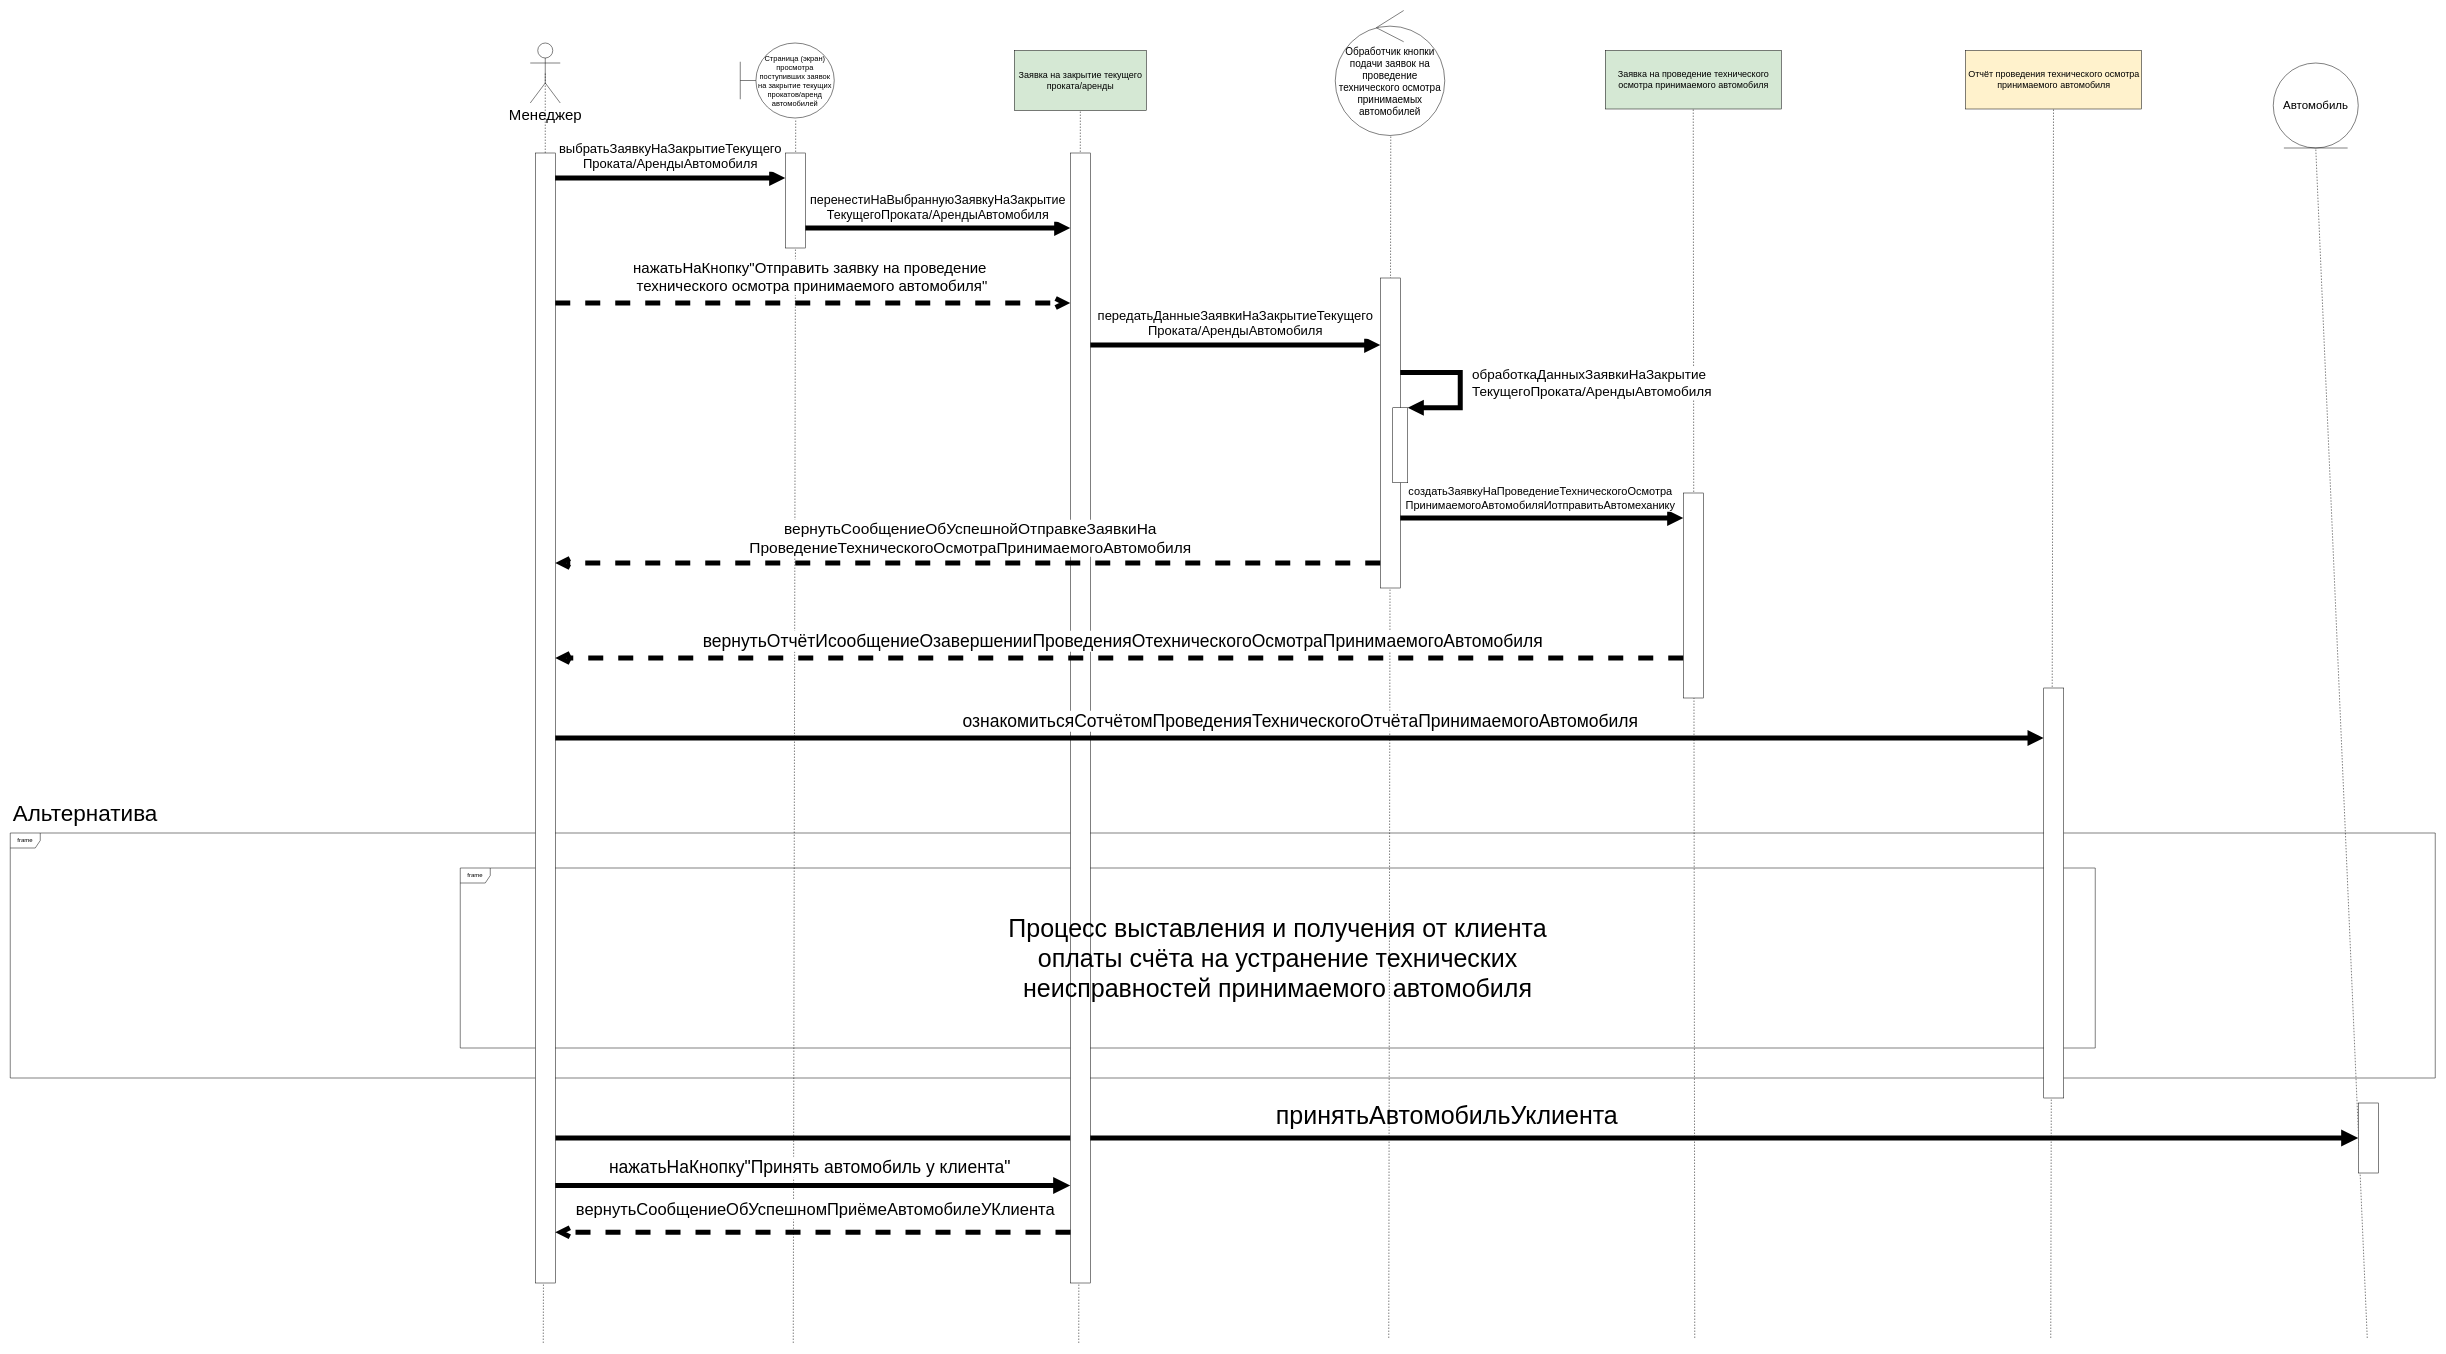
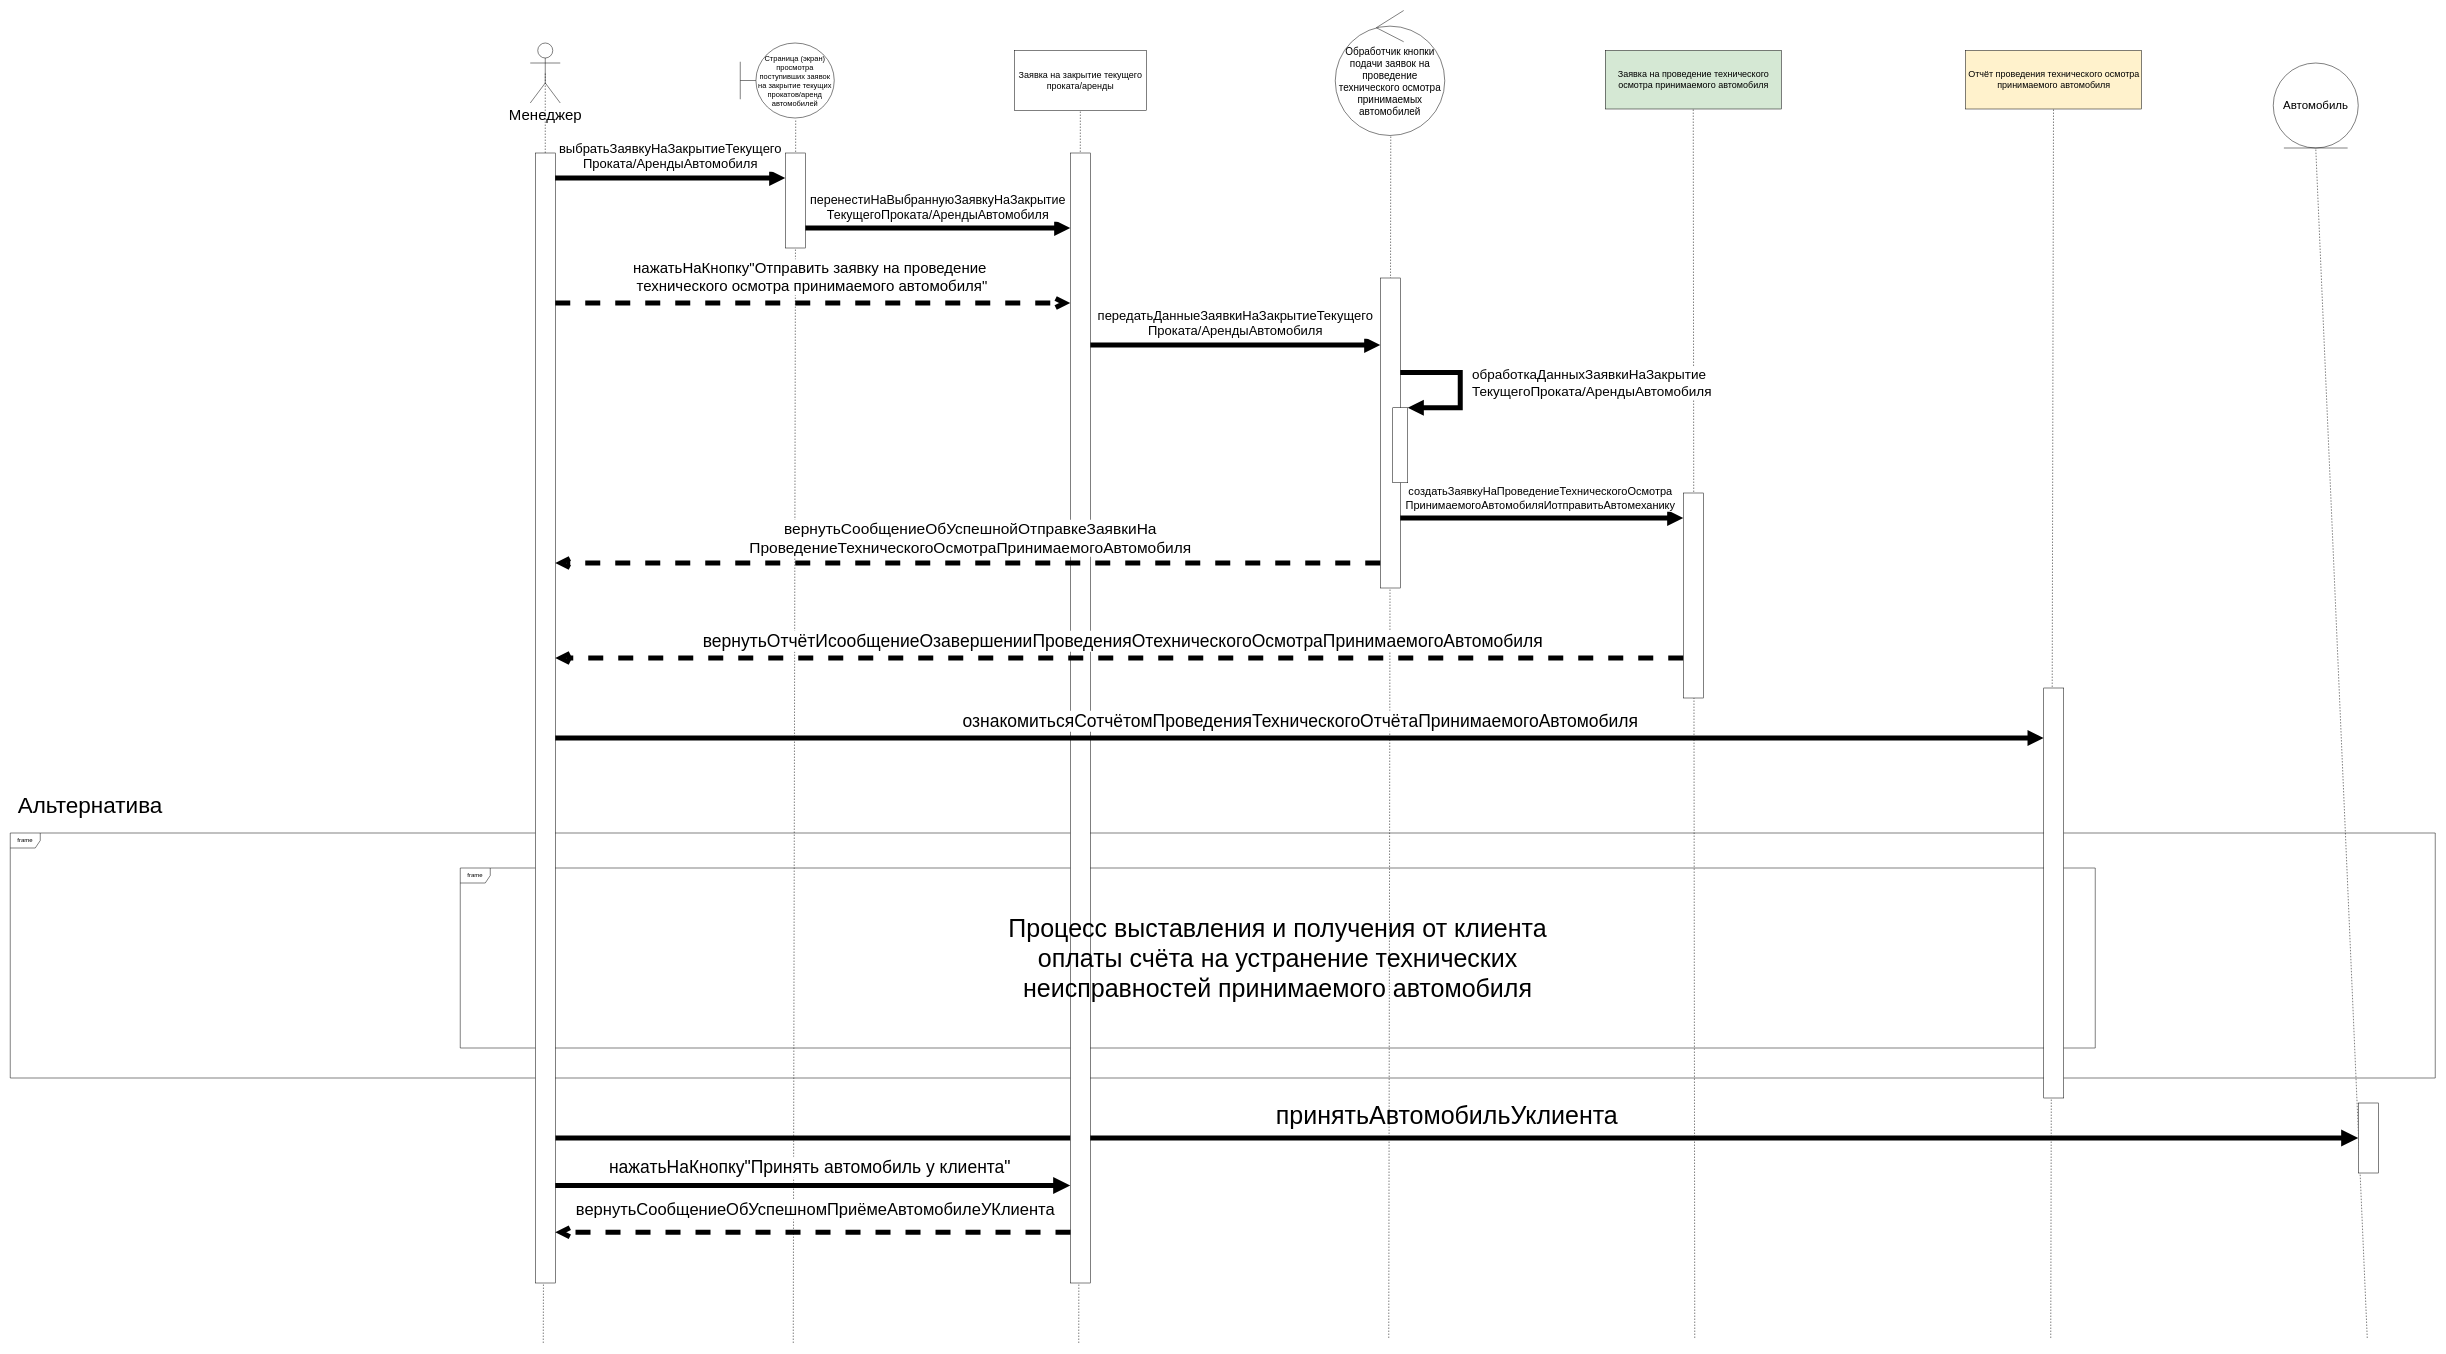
- <mxCell id="8" value="&lt;font style=&quot;font-size: 18px&quot;&gt;Заявка на закрытие текущего &lt;br&gt;проката/аренды&lt;/font&gt;" style="html=1;fillColor=#d5e8d4;" vertex="1" parent="1"><mxGeometry x="2028.176" y="100" width="264" height="120" as="geometry" /></mxCell>
+ <mxCell id="8" value="&lt;font style=&quot;font-size: 18px&quot;&gt;Заявка на закрытие текущего &lt;br&gt;проката/аренды&lt;/font&gt;" style="html=1;" vertex="1" parent="1"><mxGeometry x="2028.176" y="100" width="264" height="120" as="geometry" /></mxCell>
- <mxCell id="37" value="&lt;font style=&quot;font-size: 45px&quot;&gt;Альтернатива&lt;/font&gt;" style="text;html=1;strokeColor=none;fillColor=none;align=center;verticalAlign=middle;whiteSpace=wrap;rounded=0;" vertex="1" parent="1"><mxGeometry x="20" y="1615" width="300" height="20" as="geometry" /></mxCell>
+ <mxCell id="37" value="&lt;font style=&quot;font-size: 45px&quot;&gt;Альтернатива&lt;/font&gt;" style="text;html=1;strokeColor=none;fillColor=none;align=center;verticalAlign=middle;whiteSpace=wrap;rounded=0;" vertex="1" parent="1"><mxGeometry x="30" y="1600" width="300" height="20" as="geometry" /></mxCell>
